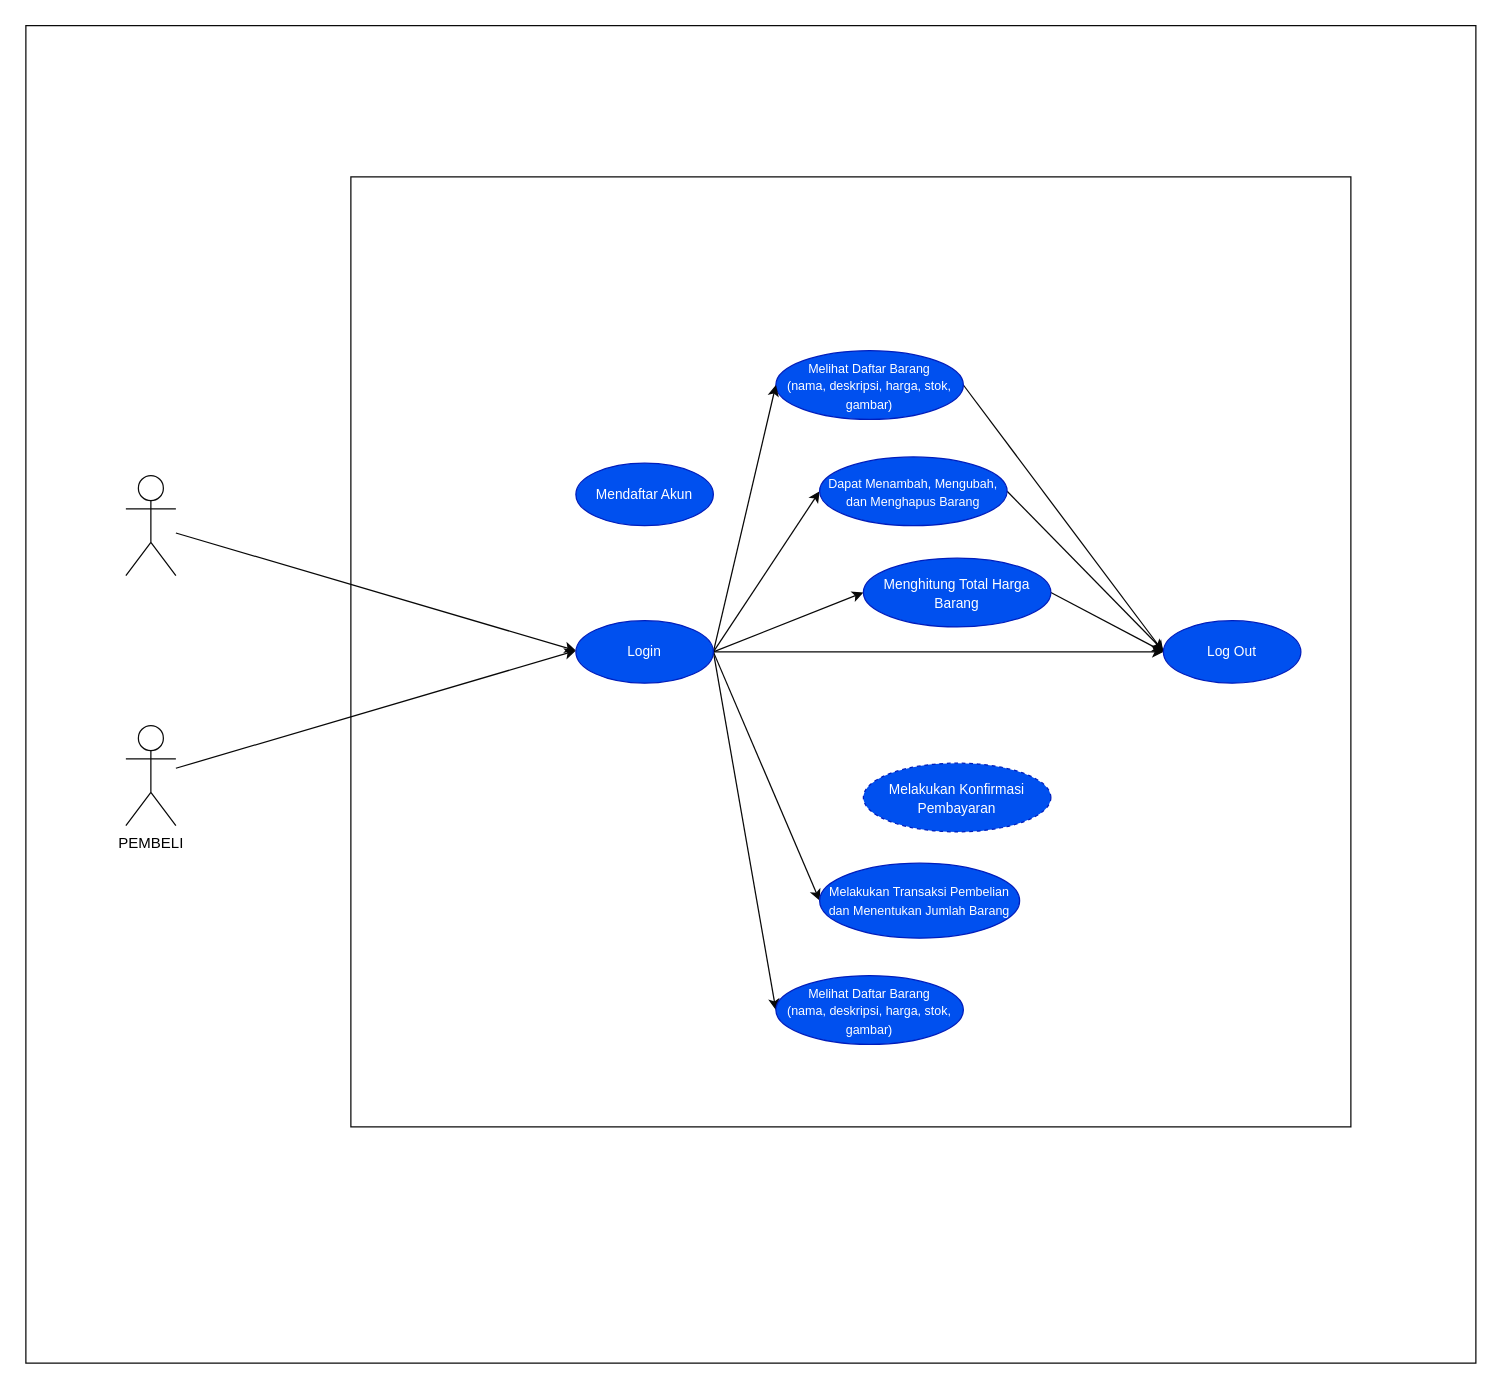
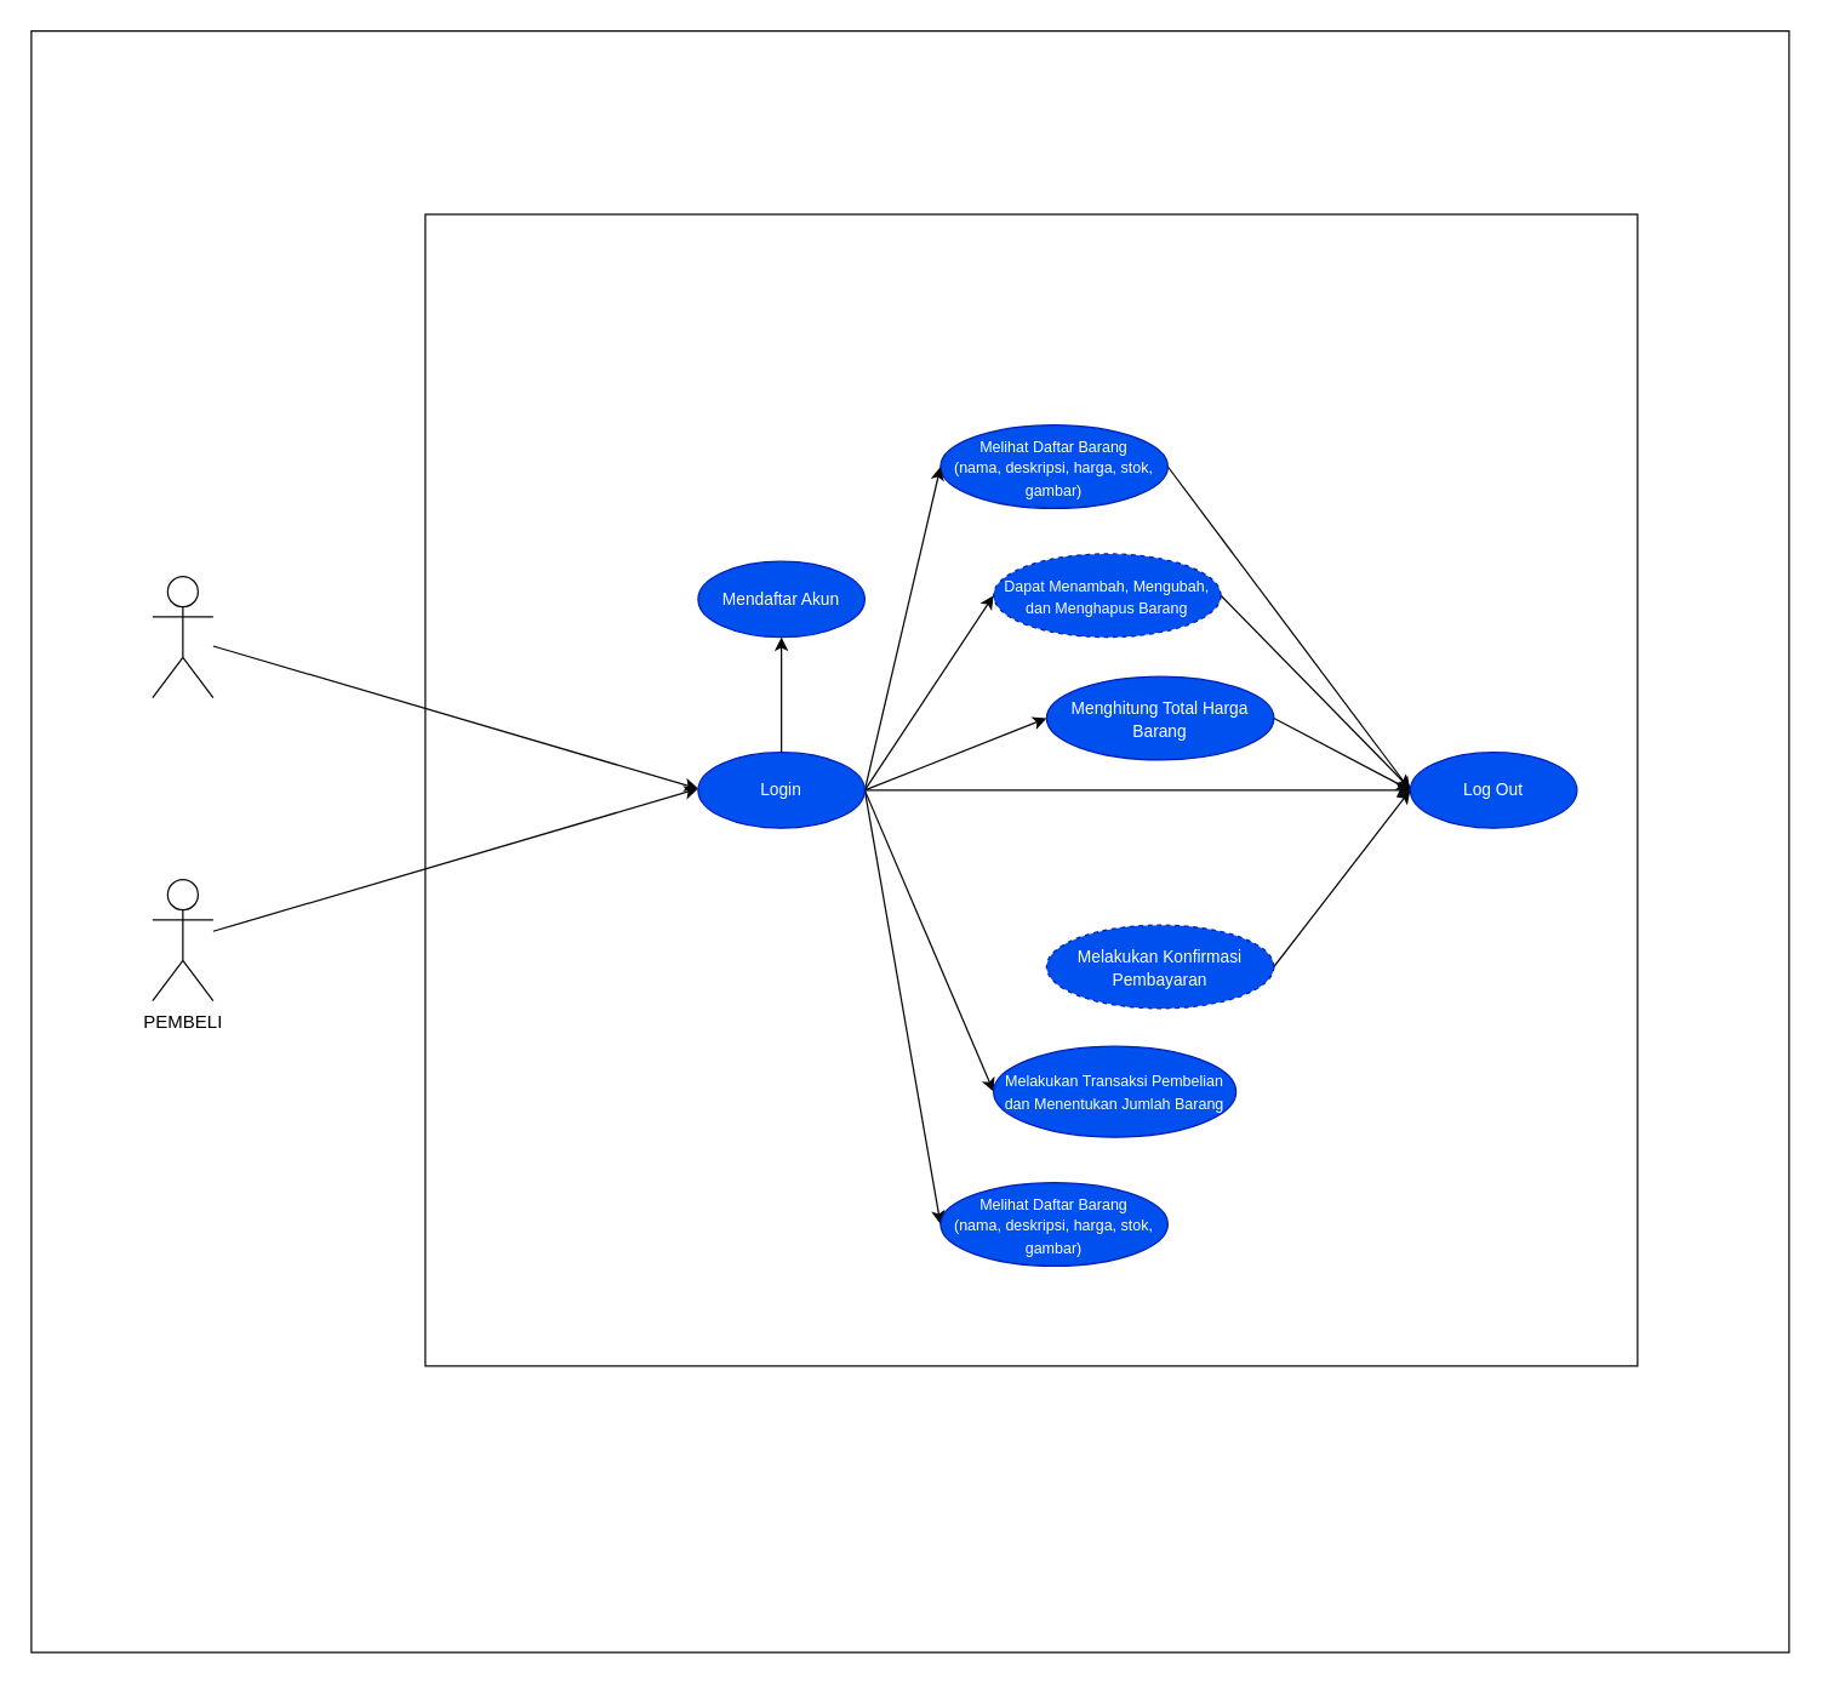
- <mxCell id="22" value="&lt;font style=&quot;font-size: 10px;&quot;&gt;Dapat Menambah, Mengubah, dan Menghapus Barang&lt;/font&gt;" style="ellipse;whiteSpace=wrap;html=1;labelBackgroundColor=none;strokeColor=#001DBC;fontColor=#ffffff;fillColor=#0050ef;" parent="1" vertex="1"><mxGeometry x="655" y="365" width="150" height="55" as="geometry" /></mxCell>
+ <mxCell id="22" value="&lt;font style=&quot;font-size: 10px;&quot;&gt;Dapat Menambah, Mengubah, dan Menghapus Barang&lt;/font&gt;" style="ellipse;whiteSpace=wrap;html=1;labelBackgroundColor=none;strokeColor=#001DBC;fontColor=#ffffff;fillColor=#0050ef;dashed=1;" parent="1" vertex="1"><mxGeometry x="655" y="365" width="150" height="55" as="geometry" /></mxCell>
+ <mxCell id="11" style="edgeStyle=none;html=1;strokeColor=#080808;fontColor=#000000;" parent="1" source="18" target="10" edge="1"><mxGeometry relative="1" as="geometry" /></mxCell>
+ <mxCell id="26" style="edgeStyle=none;html=1;exitX=1;exitY=0.5;exitDx=0;exitDy=0;entryX=0;entryY=0.5;entryDx=0;entryDy=0;strokeColor=#080808;fontSize=11;fontColor=#000000;" parent="1" source="27" target="23" edge="1"><mxGeometry relative="1" as="geometry" /></mxCell>
